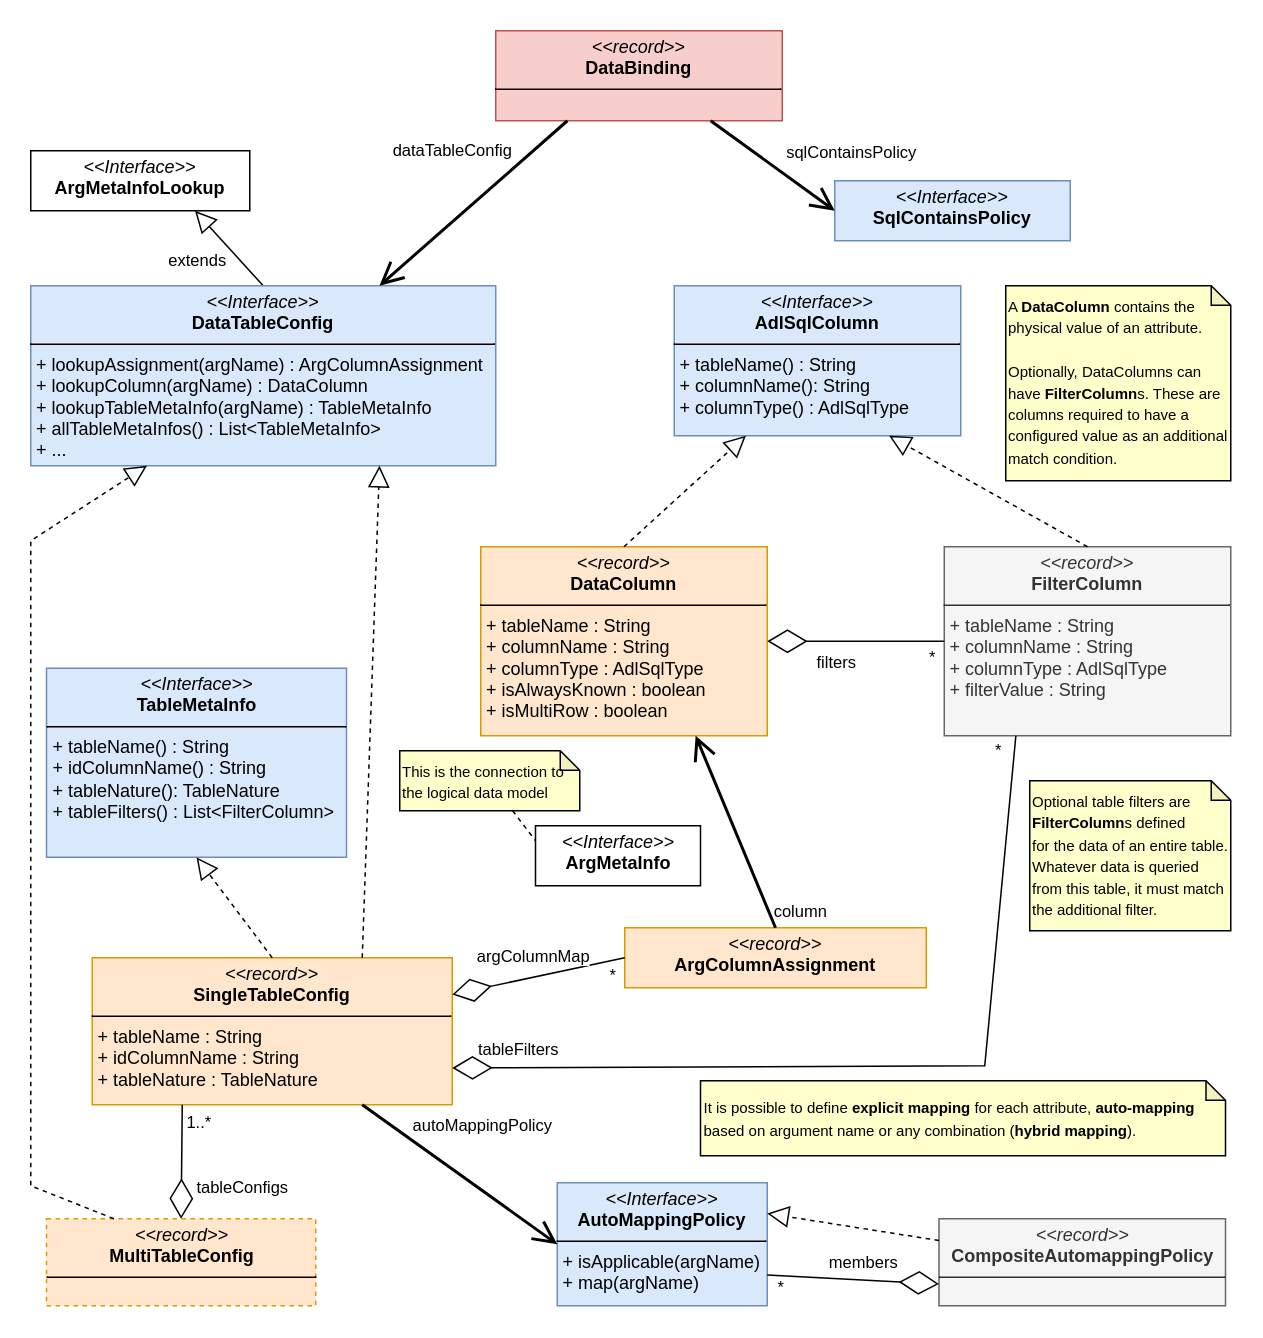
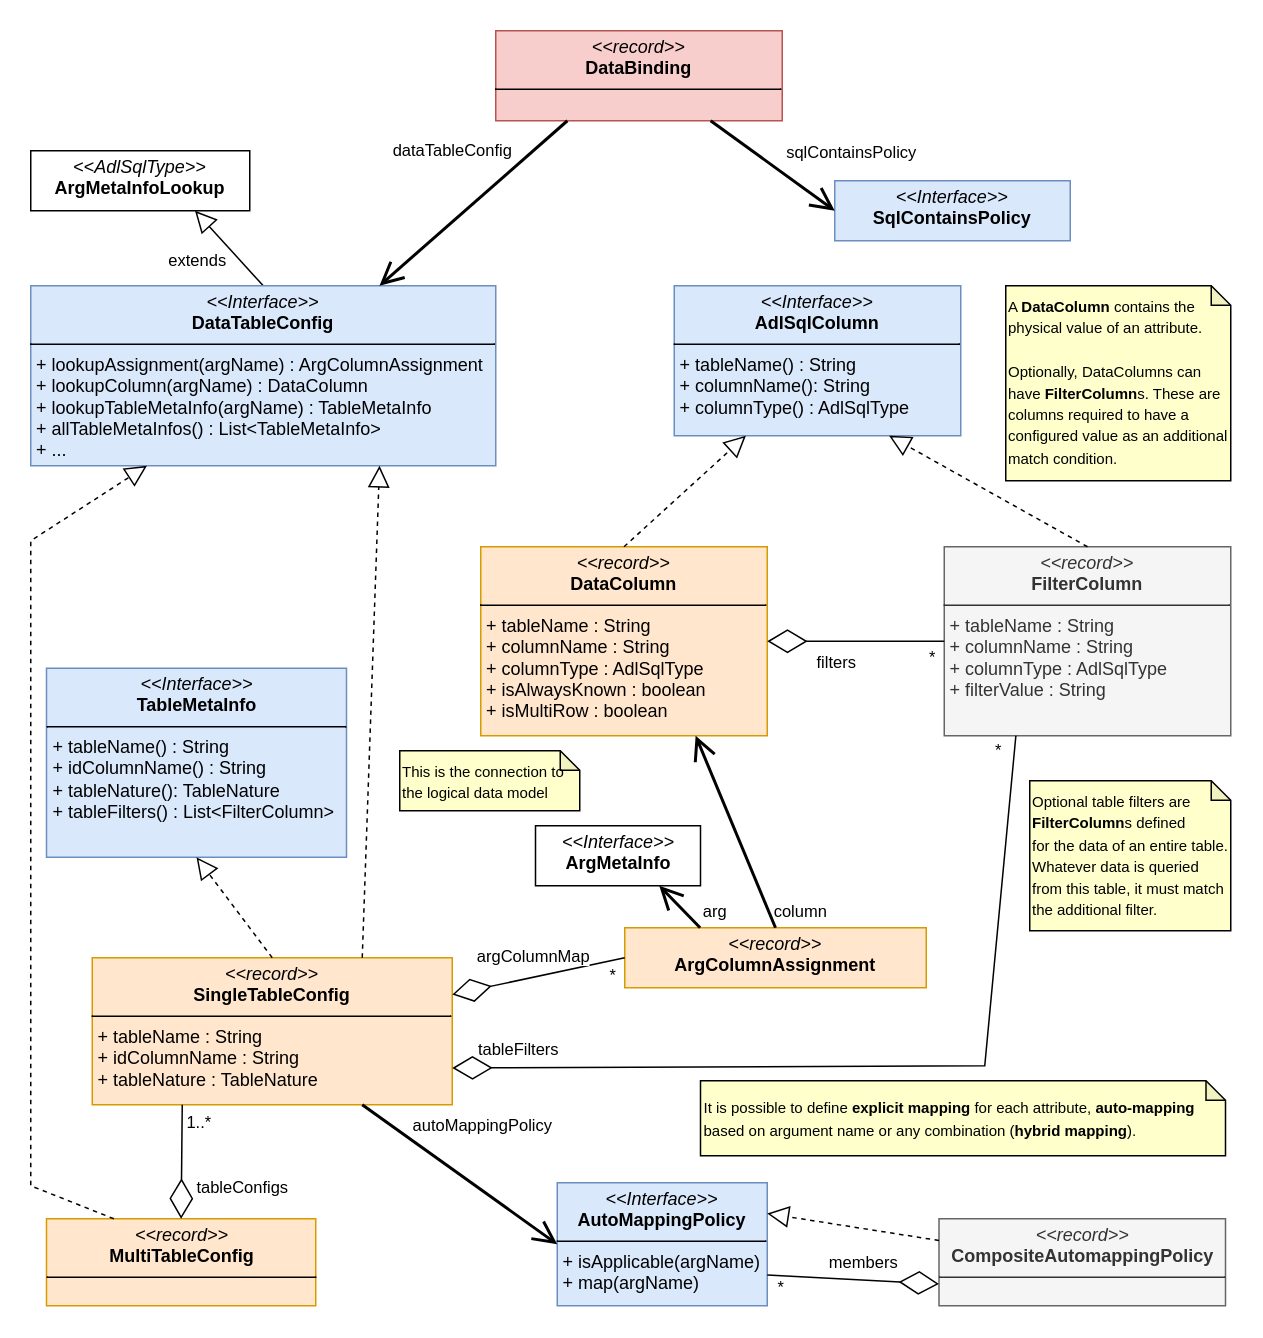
- <mxCell id="2" value="&lt;p style=&quot;margin:0px;margin-top:4px;text-align:center;&quot;&gt;&lt;i&gt;&amp;lt;&amp;lt;Interface&amp;gt;&amp;gt;&lt;/i&gt;&lt;br&gt;&lt;b&gt;ArgMetaInfoLookup&lt;/b&gt;&lt;/p&gt;&lt;p style=&quot;margin:0px;margin-left:4px;&quot;&gt;&lt;br&gt;&lt;/p&gt;" style="verticalAlign=top;align=left;overflow=fill;html=1;whiteSpace=wrap;" parent="1" vertex="1"><mxGeometry x="20" y="100" width="146" height="40" as="geometry" /></mxCell>
+ <mxCell id="2" value="&lt;p style=&quot;margin:0px;margin-top:4px;text-align:center;&quot;&gt;&lt;i&gt;&amp;lt;&amp;lt;AdlSqlType&amp;gt;&amp;gt;&lt;/i&gt;&lt;br&gt;&lt;b&gt;ArgMetaInfoLookup&lt;/b&gt;&lt;/p&gt;&lt;p style=&quot;margin:0px;margin-left:4px;&quot;&gt;&lt;br&gt;&lt;/p&gt;" style="verticalAlign=top;align=left;overflow=fill;html=1;whiteSpace=wrap;" parent="1" vertex="1"><mxGeometry x="20" y="100" width="146" height="40" as="geometry" /></mxCell>
- <mxCell id="52" style="rounded=0;orthogonalLoop=1;jettySize=auto;html=1;entryX=0;entryY=0.25;entryDx=0;entryDy=0;endArrow=none;endFill=0;dashed=1;" edge="1" parent="1" source="53" target="20"><mxGeometry relative="1" as="geometry" /></mxCell>
+ <mxCell id="21" value="" style="endArrow=open;endFill=1;endSize=12;html=1;rounded=0;exitX=0.25;exitY=0;exitDx=0;exitDy=0;entryX=0.75;entryY=1;entryDx=0;entryDy=0;strokeWidth=2;" edge="1" parent="1" source="19" target="20"><mxGeometry width="160" relative="1" as="geometry"><mxPoint x="330" y="398" as="sourcePoint" /><mxPoint x="490" y="398" as="targetPoint" /></mxGeometry></mxCell>
+ <mxCell id="22" value="arg" style="edgeLabel;html=1;align=center;verticalAlign=middle;resizable=0;points=[];" vertex="1" connectable="0" parent="21"><mxGeometry x="-0.246" y="-1" relative="1" as="geometry"><mxPoint x="19" as="offset" /></mxGeometry></mxCell>
- <mxCell id="35" value="&lt;p style=&quot;margin:0px;margin-top:4px;text-align:center;&quot;&gt;&lt;i&gt;&amp;lt;&amp;lt;record&amp;gt;&amp;gt;&lt;/i&gt;&lt;br&gt;&lt;b&gt;MultiTableConfig&lt;/b&gt;&lt;/p&gt;&lt;hr size=&quot;1&quot; style=&quot;border-style:solid;&quot;&gt;&lt;p style=&quot;margin:0px;margin-left:4px;&quot;&gt;&lt;br&gt;&lt;/p&gt;" style="verticalAlign=top;align=left;overflow=fill;html=1;whiteSpace=wrap;fillColor=#ffe6cc;strokeColor=#d79b00;dashed=1;" vertex="1" parent="1"><mxGeometry x="30.5" y="812" width="179.5" height="58" as="geometry" /></mxCell>
+ <mxCell id="35" value="&lt;p style=&quot;margin:0px;margin-top:4px;text-align:center;&quot;&gt;&lt;i&gt;&amp;lt;&amp;lt;record&amp;gt;&amp;gt;&lt;/i&gt;&lt;br&gt;&lt;b&gt;MultiTableConfig&lt;/b&gt;&lt;/p&gt;&lt;hr size=&quot;1&quot; style=&quot;border-style:solid;&quot;&gt;&lt;p style=&quot;margin:0px;margin-left:4px;&quot;&gt;&lt;br&gt;&lt;/p&gt;" style="verticalAlign=top;align=left;overflow=fill;html=1;whiteSpace=wrap;fillColor=#ffe6cc;strokeColor=#d79b00;" vertex="1" parent="1"><mxGeometry x="30.5" y="812" width="179.5" height="58" as="geometry" /></mxCell>
